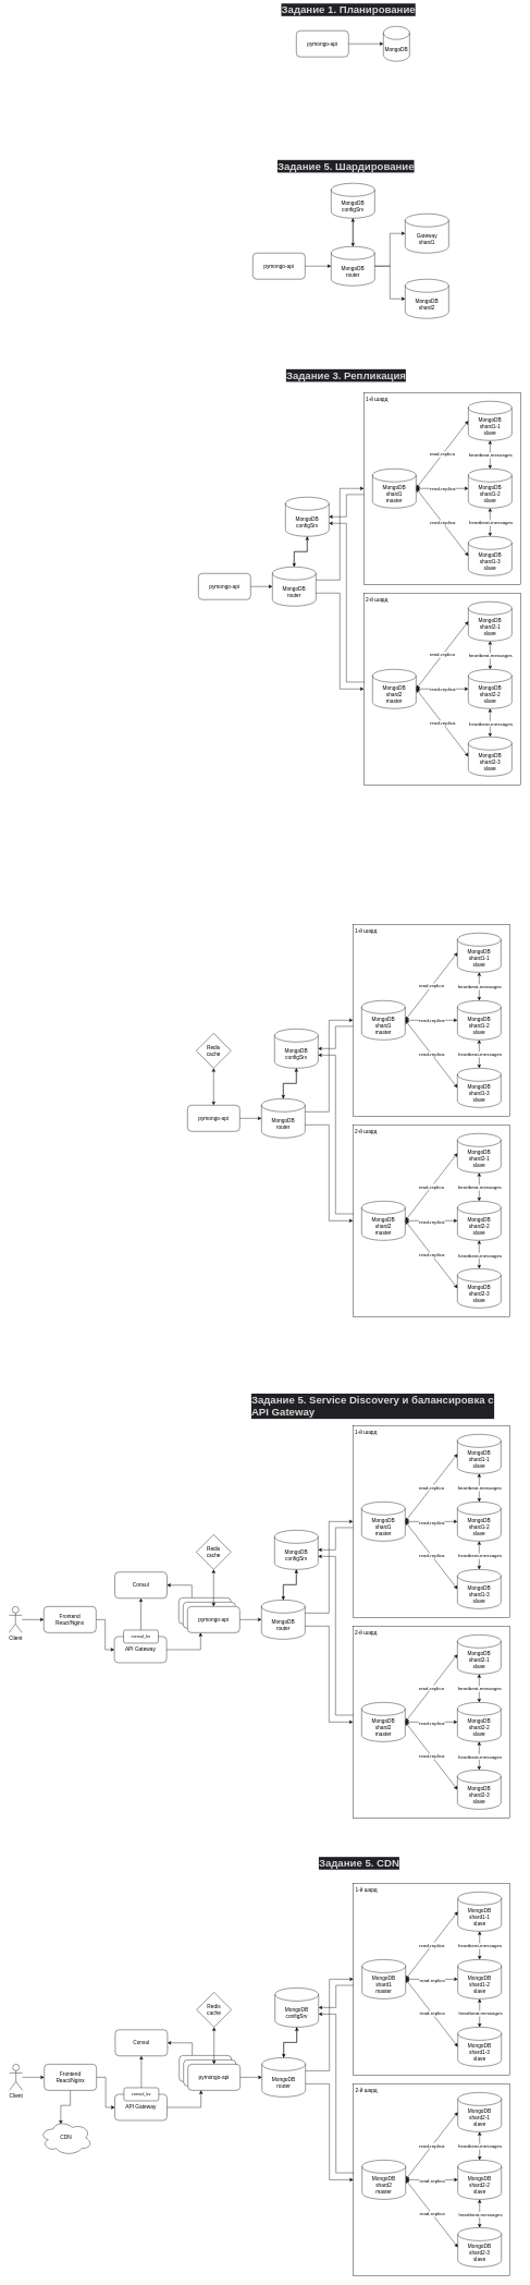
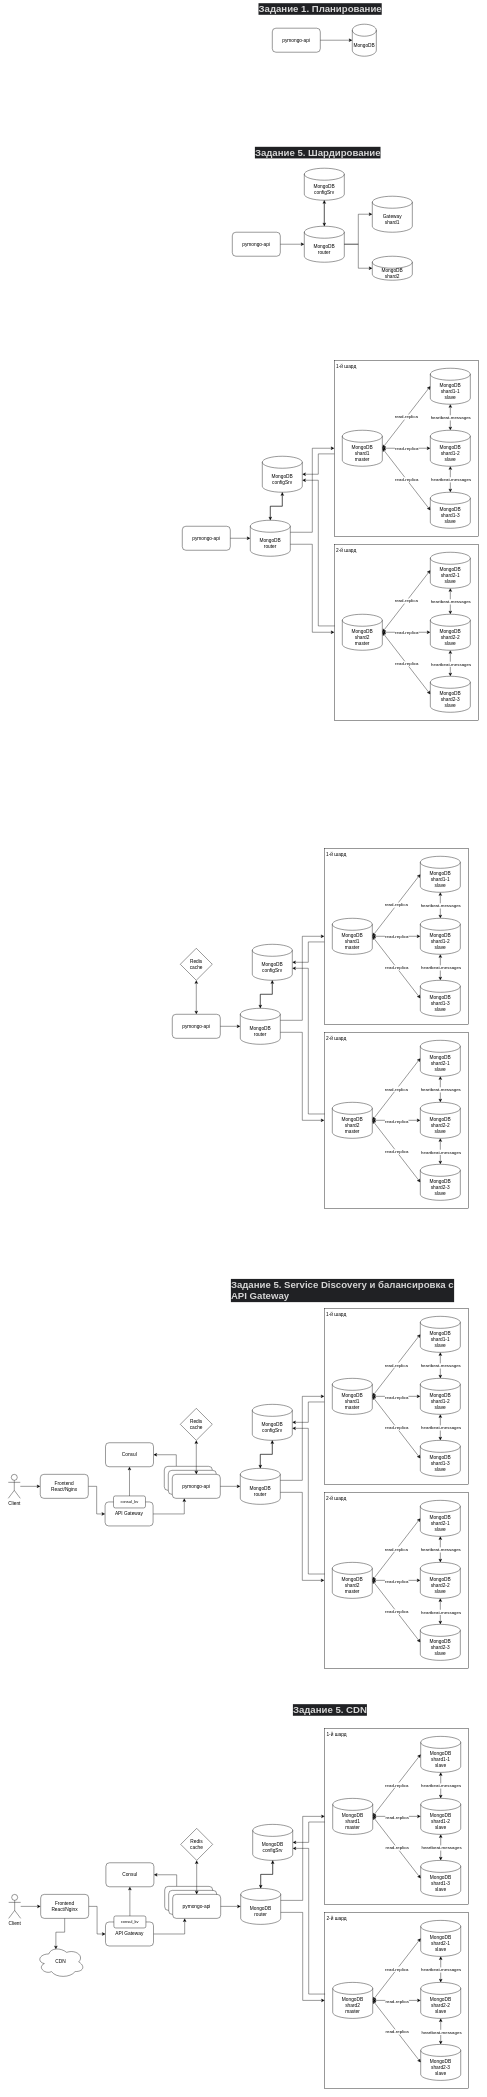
- <mxCell id="13" value="MongoDB&lt;br&gt;shard2" style="shape=cylinder3;whiteSpace=wrap;html=1;boundedLbl=1;backgroundOutline=1;size=15;" parent="1" vertex="1"><mxGeometry x="930" y="640" width="100" height="90" as="geometry" /></mxCell>
+ <mxCell id="13" value="MongoDB&lt;br&gt;shard2" style="shape=cylinder3;whiteSpace=wrap;html=1;boundedLbl=1;backgroundOutline=1;size=15;" parent="1" vertex="1"><mxGeometry x="930" y="640" width="100" height="60" as="geometry" /></mxCell>
- <mxCell id="62" value="&lt;h1 style=&quot;font-weight: ; line-height: ; margin-top: 0px; margin-right: ; margin-bottom: ; margin-left: ; font-size: ; box-sizing: inherit; font-style: normal; font-variant-ligatures: normal; font-variant-caps: normal; font-variant-numeric: ; font-variant-east-asian: ; font-variant-alternates: ; font-variant-position: ; font-variant-emoji: ; font-stretch: ; font-family: &amp;quot;YS Text&amp;quot;, sans-serif; font-optical-sizing: ; font-size-adjust: ; font-kerning: ; font-feature-settings: ; font-variation-settings: ; padding-top: 0px; border-top: none; color: rgb(214, 214, 214); letter-spacing: normal; orphans: 2; text-align: start; text-indent: 0px; text-transform: none; widows: 2; word-spacing: 0px; -webkit-text-stroke-width: 0px; white-space: normal; background-color: rgb(32, 33, 36); text-decoration-thickness: initial; text-decoration-style: initial; text-decoration-color: initial;&quot;&gt;Задание 3. Репликация&lt;/h1&gt;" style="text;whiteSpace=wrap;html=1;" vertex="1" parent="1"><mxGeometry x="655" y="840" width="310" height="40" as="geometry" /></mxCell>
